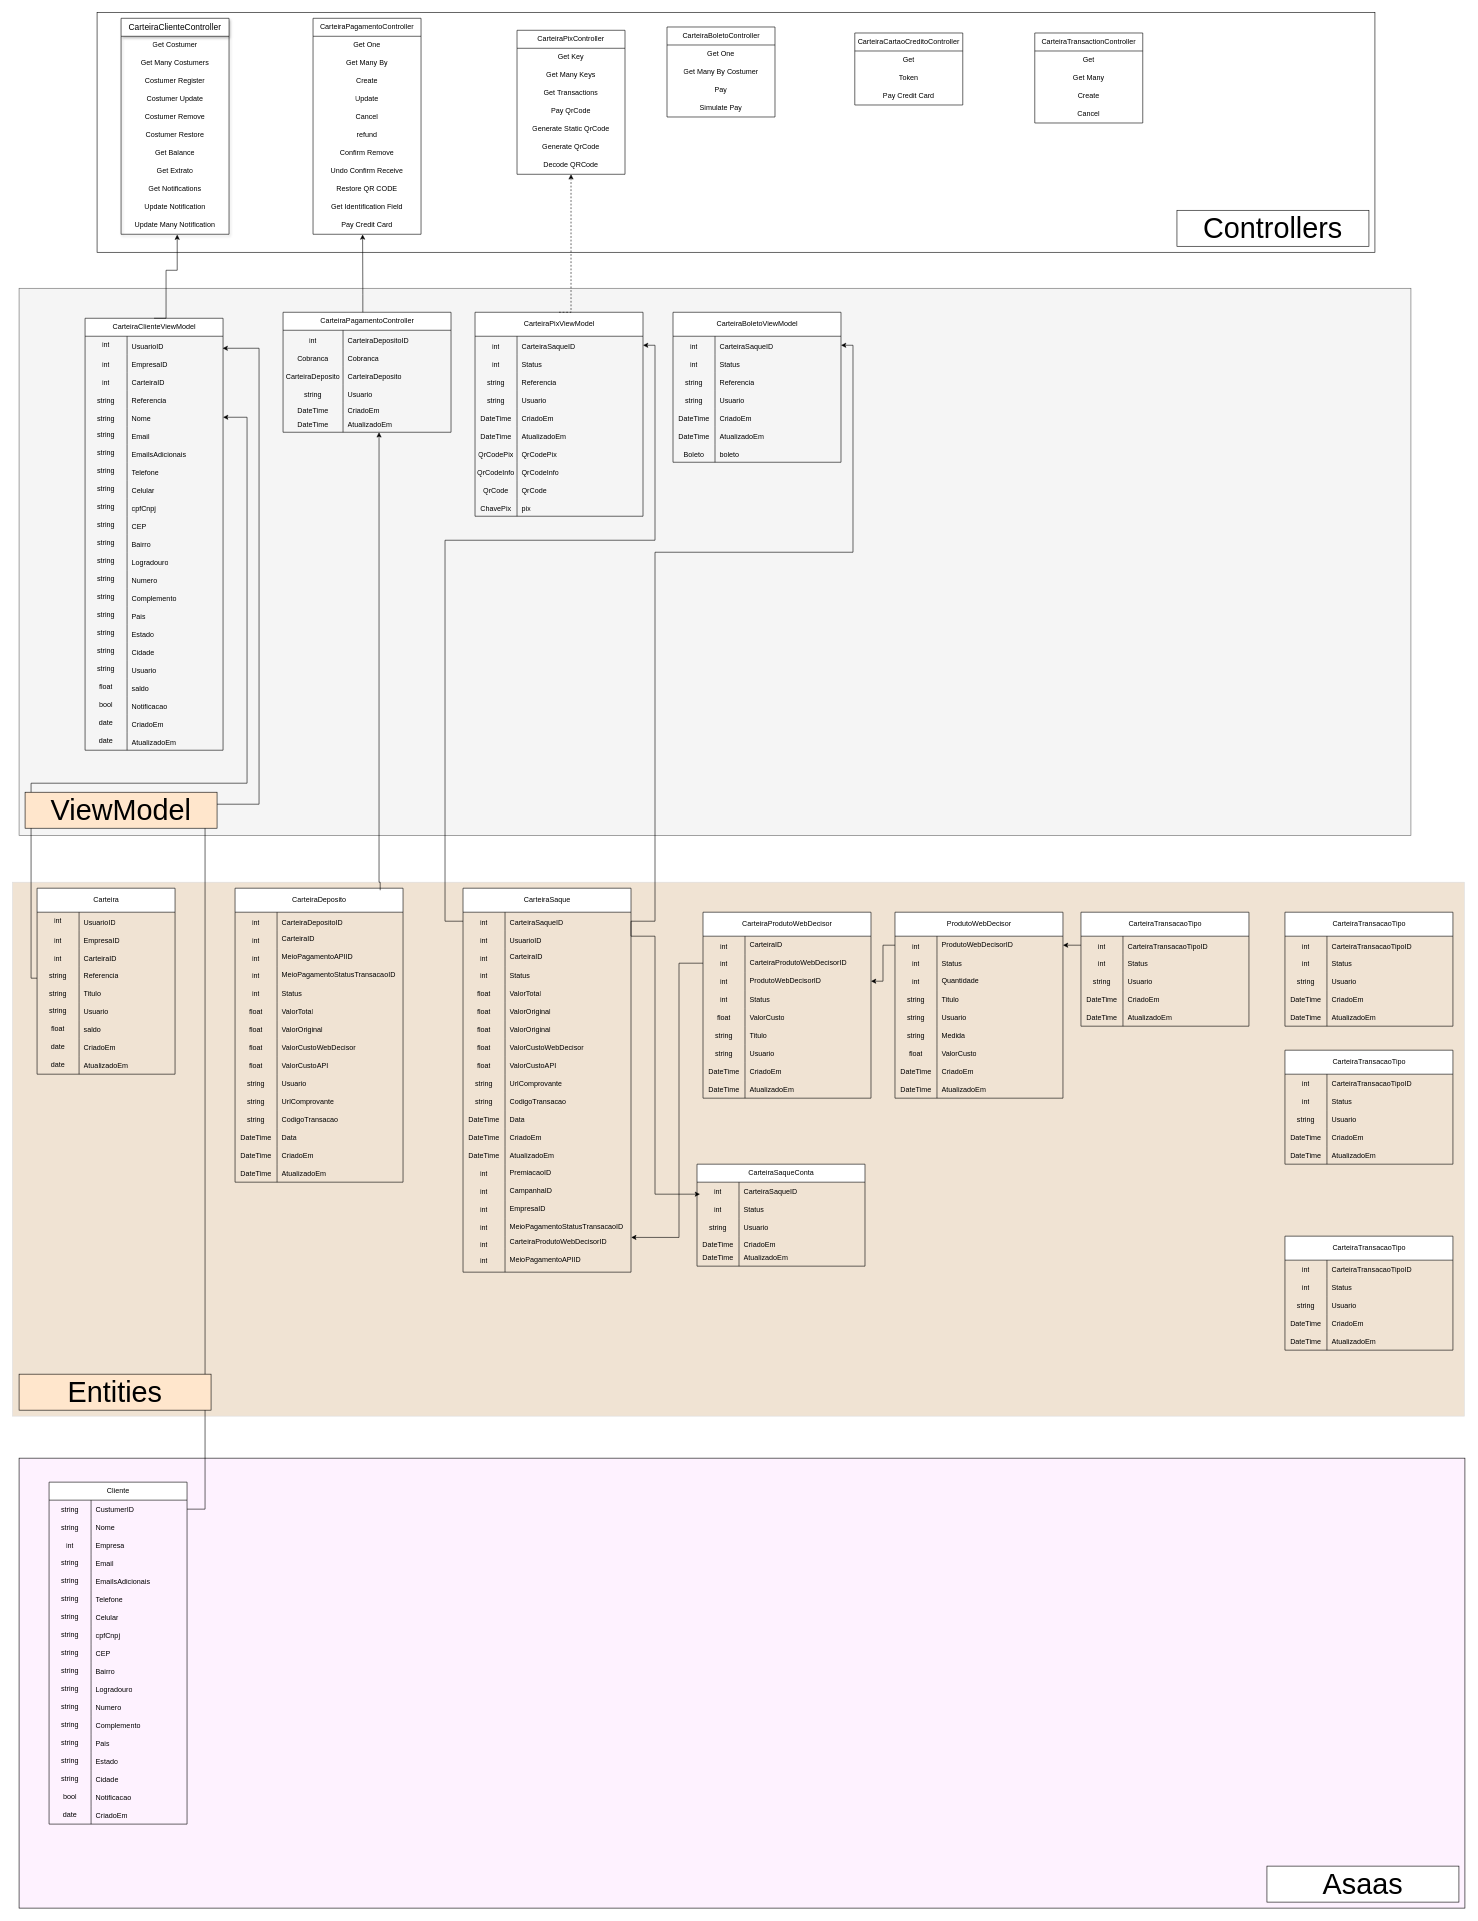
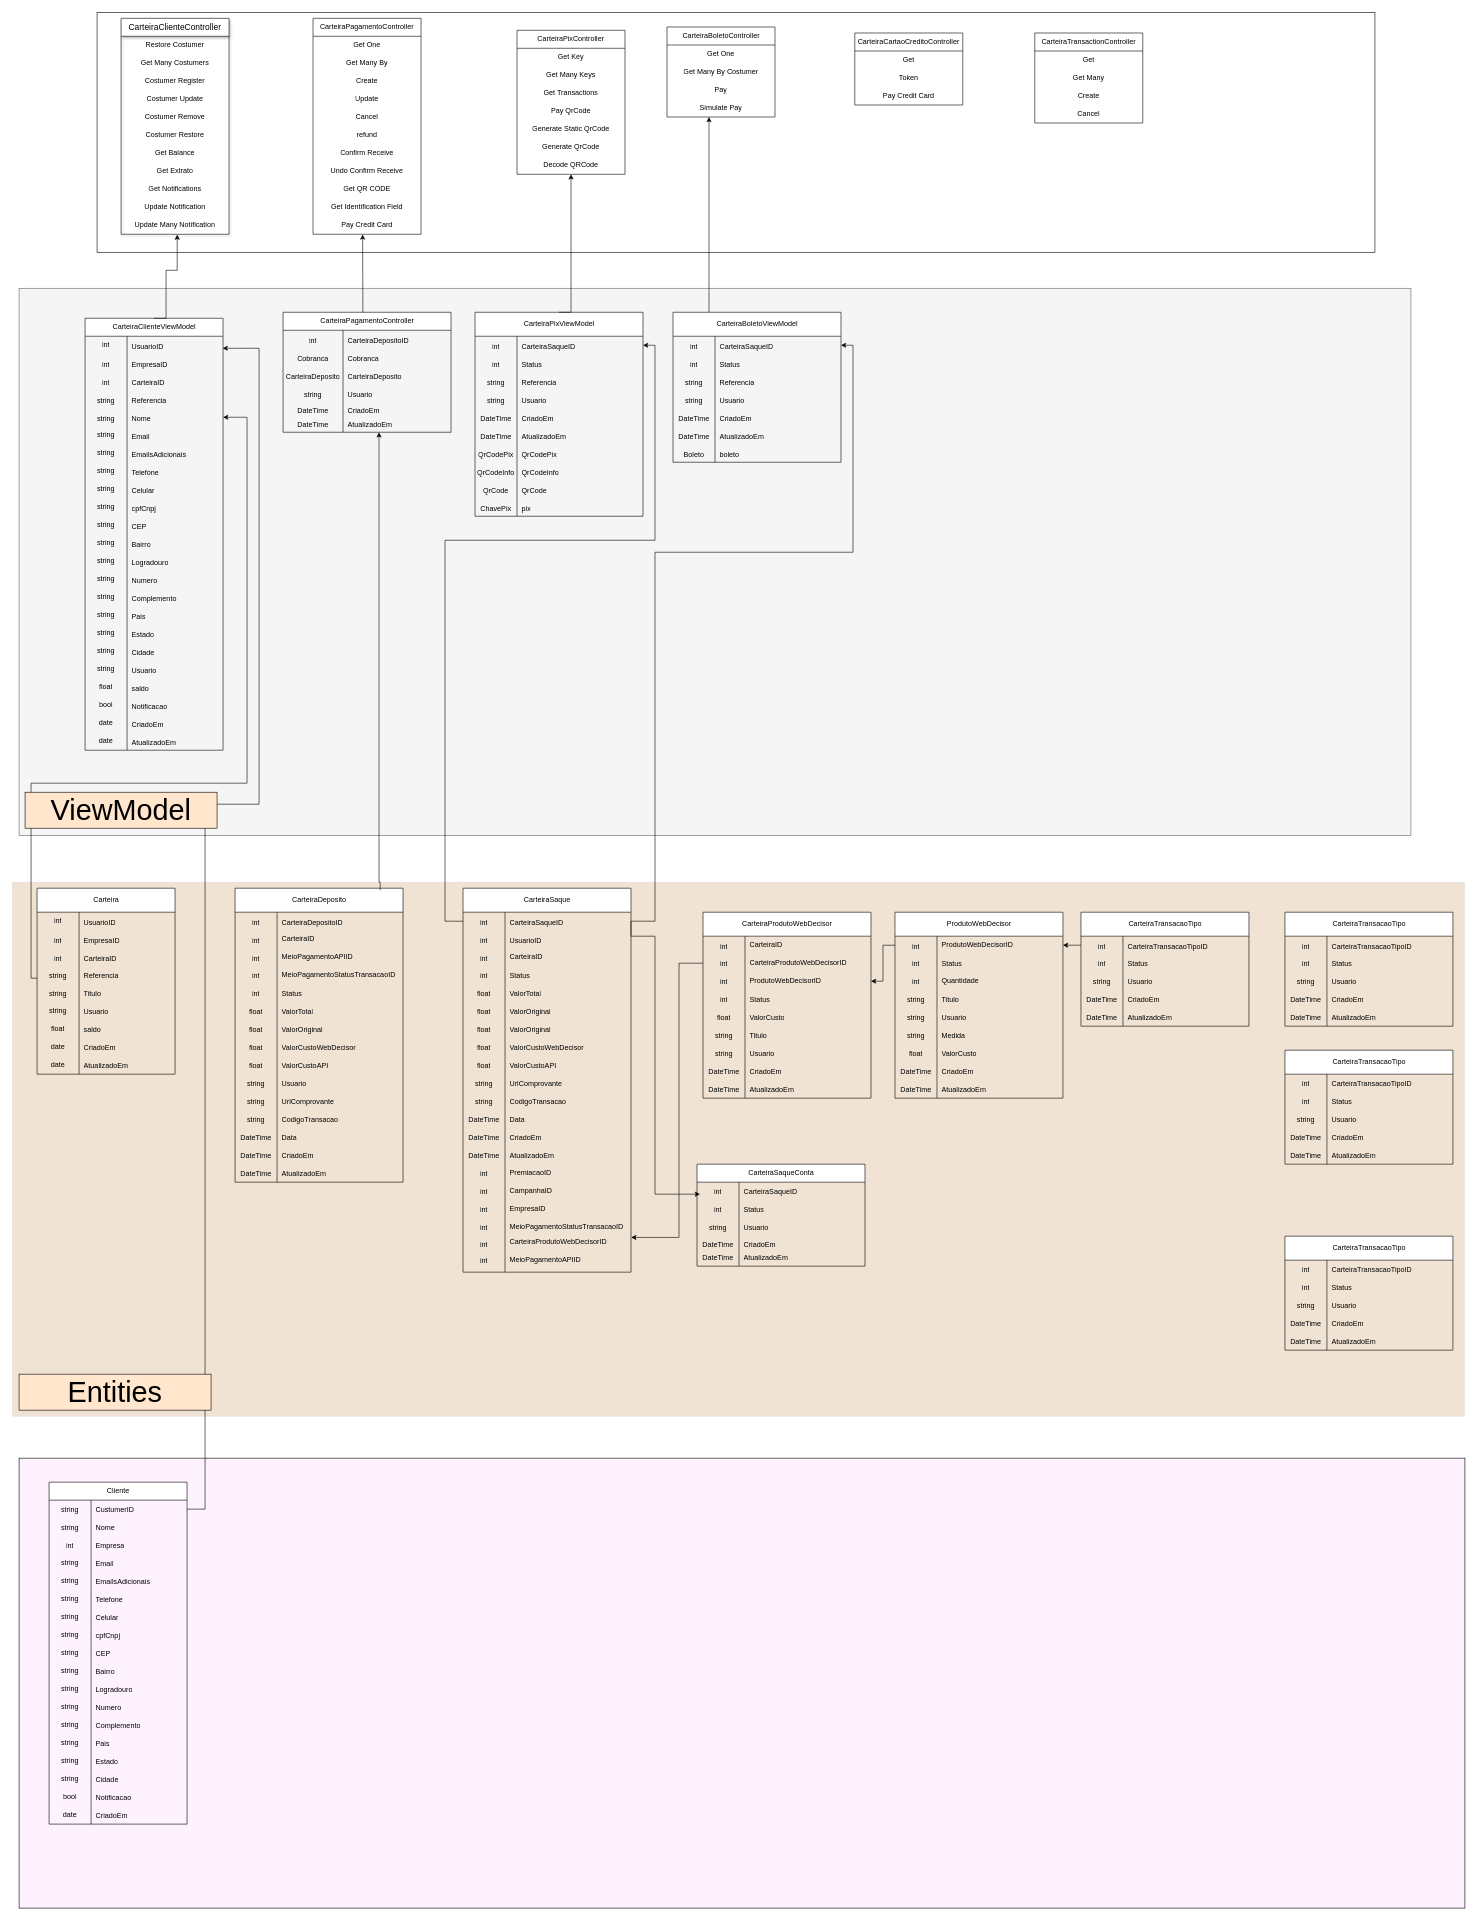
- <mxCell id="327" value="&lt;div style=&quot;&quot;&gt;&lt;span style=&quot;background-color: initial;&quot;&gt;Get Costumer&lt;/span&gt;&lt;/div&gt;" style="text;strokeColor=none;fillColor=none;align=center;verticalAlign=middle;spacingLeft=4;spacingRight=4;overflow=hidden;points=[[0,0.5],[1,0.5]];portConstraint=eastwest;rotatable=0;whiteSpace=wrap;html=1;labelBackgroundColor=none;" parent="326" vertex="1"><mxGeometry y="30" width="180" height="30" as="geometry" /></mxCell>
+ <mxCell id="327" value="&lt;div style=&quot;&quot;&gt;&lt;span style=&quot;background-color: initial;&quot;&gt;Restore Costumer&lt;/span&gt;&lt;/div&gt;" style="text;strokeColor=none;fillColor=none;align=center;verticalAlign=middle;spacingLeft=4;spacingRight=4;overflow=hidden;points=[[0,0.5],[1,0.5]];portConstraint=eastwest;rotatable=0;whiteSpace=wrap;html=1;labelBackgroundColor=none;" parent="326" vertex="1"><mxGeometry y="30" width="180" height="30" as="geometry" /></mxCell>
+ <mxCell id="373" style="edgeStyle=orthogonalEdgeStyle;rounded=0;orthogonalLoop=1;jettySize=auto;html=1;labelBackgroundColor=none;fontColor=default;" parent="1" source="106" target="347" edge="1"><mxGeometry relative="1" as="geometry"><mxPoint x="1181" y="200" as="targetPoint" /><Array as="points"><mxPoint x="1181" y="210" /><mxPoint x="1181" y="210" /></Array></mxGeometry></mxCell>
- <mxCell id="359" value="Confirm Remove&lt;div style=&quot;&quot;&gt;&lt;/div&gt;" style="text;strokeColor=none;fillColor=none;align=center;verticalAlign=middle;spacingLeft=4;spacingRight=4;overflow=hidden;points=[[0,0.5],[1,0.5]];portConstraint=eastwest;rotatable=0;whiteSpace=wrap;html=1;labelBackgroundColor=none;" parent="352" vertex="1"><mxGeometry y="210" width="180" height="30" as="geometry" /></mxCell>
+ <mxCell id="359" value="Confirm Receive&lt;div style=&quot;&quot;&gt;&lt;/div&gt;" style="text;strokeColor=none;fillColor=none;align=center;verticalAlign=middle;spacingLeft=4;spacingRight=4;overflow=hidden;points=[[0,0.5],[1,0.5]];portConstraint=eastwest;rotatable=0;whiteSpace=wrap;html=1;labelBackgroundColor=none;" parent="352" vertex="1"><mxGeometry y="210" width="180" height="30" as="geometry" /></mxCell>
- <mxCell id="361" value="Restore QR CODE&lt;div style=&quot;&quot;&gt;&lt;/div&gt;" style="text;strokeColor=none;fillColor=none;align=center;verticalAlign=middle;spacingLeft=4;spacingRight=4;overflow=hidden;points=[[0,0.5],[1,0.5]];portConstraint=eastwest;rotatable=0;whiteSpace=wrap;html=1;labelBackgroundColor=none;" parent="352" vertex="1"><mxGeometry y="270" width="180" height="30" as="geometry" /></mxCell>
+ <mxCell id="361" value="Get QR CODE&lt;div style=&quot;&quot;&gt;&lt;/div&gt;" style="text;strokeColor=none;fillColor=none;align=center;verticalAlign=middle;spacingLeft=4;spacingRight=4;overflow=hidden;points=[[0,0.5],[1,0.5]];portConstraint=eastwest;rotatable=0;whiteSpace=wrap;html=1;labelBackgroundColor=none;" parent="352" vertex="1"><mxGeometry y="270" width="180" height="30" as="geometry" /></mxCell>
- <mxCell id="372" value="&lt;font style=&quot;font-size: 48px;&quot;&gt;Controllers&lt;/font&gt;" style="rounded=0;whiteSpace=wrap;html=1;labelBackgroundColor=none;" parent="1" vertex="1"><mxGeometry x="1961" y="350" width="320" height="60" as="geometry" /></mxCell>
- <mxCell id="374" style="edgeStyle=orthogonalEdgeStyle;rounded=0;orthogonalLoop=1;jettySize=auto;html=1;exitX=0.5;exitY=0;exitDx=0;exitDy=0;labelBackgroundColor=none;fontColor=default;dashed=1;" parent="1" source="75" target="371" edge="1"><mxGeometry relative="1" as="geometry"><mxPoint x="921" y="290" as="targetPoint" /><Array as="points"><mxPoint x="951" y="380" /><mxPoint x="951" y="380" /></Array></mxGeometry></mxCell>
+ <mxCell id="374" style="edgeStyle=orthogonalEdgeStyle;rounded=0;orthogonalLoop=1;jettySize=auto;html=1;exitX=0.5;exitY=0;exitDx=0;exitDy=0;labelBackgroundColor=none;fontColor=default;" parent="1" source="75" target="371" edge="1"><mxGeometry relative="1" as="geometry"><mxPoint x="921" y="290" as="targetPoint" /><Array as="points"><mxPoint x="951" y="380" /><mxPoint x="951" y="380" /></Array></mxGeometry></mxCell>
- <mxCell id="486" value="&lt;font style=&quot;font-size: 48px;&quot;&gt;Asaas&lt;/font&gt;" style="rounded=0;whiteSpace=wrap;html=1;labelBackgroundColor=none;" parent="1" vertex="1"><mxGeometry x="2111" y="3110" width="320" height="60" as="geometry" /></mxCell>
